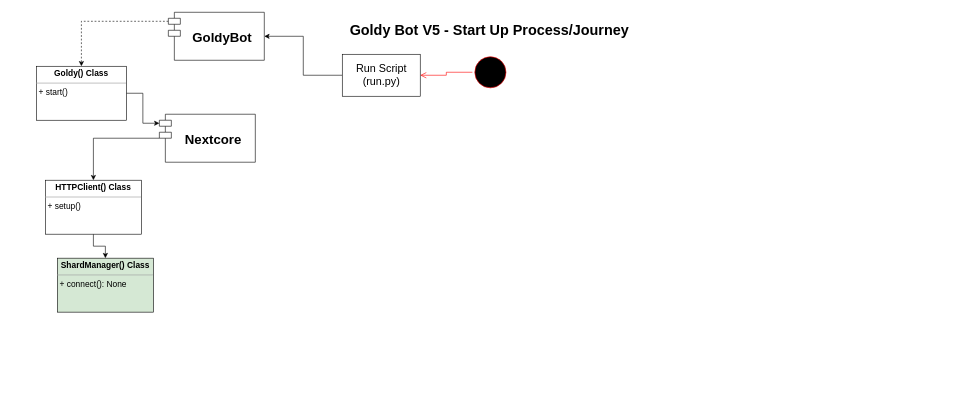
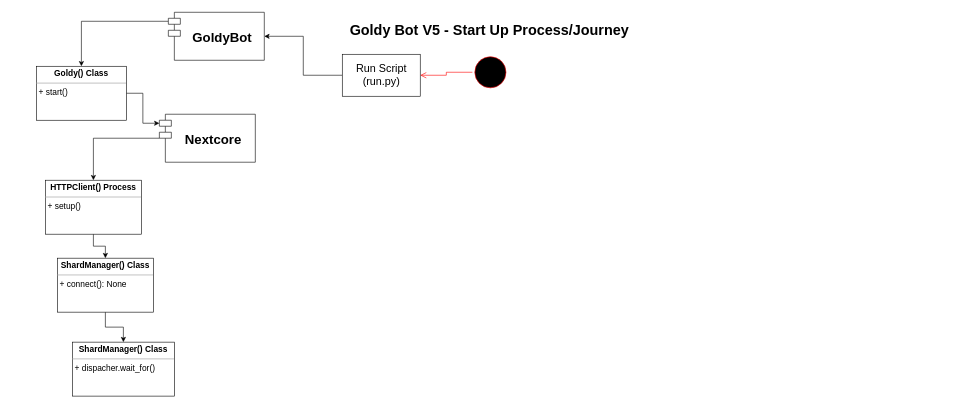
- <mxCell id="15" style="edgeStyle=orthogonalEdgeStyle;rounded=0;orthogonalLoop=1;jettySize=auto;html=1;exitX=0;exitY=0;exitDx=0;exitDy=15;exitPerimeter=0;entryX=0.5;entryY=0;entryDx=0;entryDy=0;fontSize=14;dashed=1;" edge="1" parent="1" source="16" target="4"><mxGeometry relative="1" as="geometry" /></mxCell>
+ <mxCell id="15" style="edgeStyle=orthogonalEdgeStyle;rounded=0;orthogonalLoop=1;jettySize=auto;html=1;exitX=0;exitY=0;exitDx=0;exitDy=15;exitPerimeter=0;entryX=0.5;entryY=0;entryDx=0;entryDy=0;fontSize=14;" edge="1" parent="1" source="16" target="4"><mxGeometry relative="1" as="geometry" /></mxCell>
- <mxCell id="10" value="&lt;p style=&quot;margin: 4px 0px 0px; text-align: center; font-size: 14px;&quot;&gt;&lt;b style=&quot;&quot;&gt;&lt;font style=&quot;font-size: 14px;&quot;&gt;HTTPClient() Class&lt;/font&gt;&lt;/b&gt;&lt;/p&gt;&lt;hr style=&quot;font-size: 14px;&quot; size=&quot;1&quot;&gt;&lt;p style=&quot;margin: 0px 0px 0px 4px; font-size: 14px;&quot;&gt;&lt;font style=&quot;font-size: 14px;&quot;&gt;+&amp;nbsp;setup&lt;span style=&quot;background-color: initial;&quot;&gt;()&lt;/span&gt;&lt;/font&gt;&lt;/p&gt;" style="verticalAlign=top;align=left;overflow=fill;fontSize=12;fontFamily=Helvetica;html=1;" vertex="1" parent="1"><mxGeometry x="75" y="300" width="160" height="90" as="geometry" /></mxCell>
+ <mxCell id="10" value="&lt;p style=&quot;margin: 4px 0px 0px; text-align: center; font-size: 14px;&quot;&gt;&lt;b style=&quot;&quot;&gt;&lt;font style=&quot;font-size: 14px;&quot;&gt;HTTPClient() Process&lt;/font&gt;&lt;/b&gt;&lt;/p&gt;&lt;hr style=&quot;font-size: 14px;&quot; size=&quot;1&quot;&gt;&lt;p style=&quot;margin: 0px 0px 0px 4px; font-size: 14px;&quot;&gt;&lt;font style=&quot;font-size: 14px;&quot;&gt;+&amp;nbsp;setup&lt;span style=&quot;background-color: initial;&quot;&gt;()&lt;/span&gt;&lt;/font&gt;&lt;/p&gt;" style="verticalAlign=top;align=left;overflow=fill;fontSize=12;fontFamily=Helvetica;html=1;" vertex="1" parent="1"><mxGeometry x="75" y="300" width="160" height="90" as="geometry" /></mxCell>
- <mxCell id="14" value="&lt;p style=&quot;margin: 4px 0px 0px; text-align: center; font-size: 14px;&quot;&gt;&lt;b style=&quot;&quot;&gt;&lt;font style=&quot;font-size: 14px;&quot;&gt;ShardManager() Class&lt;/font&gt;&lt;/b&gt;&lt;/p&gt;&lt;hr style=&quot;font-size: 14px;&quot; size=&quot;1&quot;&gt;&lt;p style=&quot;margin: 0px 0px 0px 4px; font-size: 14px;&quot;&gt;&lt;font style=&quot;font-size: 14px;&quot;&gt;+ connect&lt;span style=&quot;background-color: initial;&quot;&gt;(): None&lt;/span&gt;&lt;/font&gt;&lt;/p&gt;" style="verticalAlign=top;align=left;overflow=fill;fontSize=12;fontFamily=Helvetica;html=1;fillColor=#d5e8d4;" vertex="1" parent="1"><mxGeometry x="95" y="430" width="160" height="90" as="geometry" /></mxCell>
+ <mxCell id="14" value="&lt;p style=&quot;margin: 4px 0px 0px; text-align: center; font-size: 14px;&quot;&gt;&lt;b style=&quot;&quot;&gt;&lt;font style=&quot;font-size: 14px;&quot;&gt;ShardManager() Class&lt;/font&gt;&lt;/b&gt;&lt;/p&gt;&lt;hr style=&quot;font-size: 14px;&quot; size=&quot;1&quot;&gt;&lt;p style=&quot;margin: 0px 0px 0px 4px; font-size: 14px;&quot;&gt;&lt;font style=&quot;font-size: 14px;&quot;&gt;+ connect&lt;span style=&quot;background-color: initial;&quot;&gt;(): None&lt;/span&gt;&lt;/font&gt;&lt;/p&gt;" style="verticalAlign=top;align=left;overflow=fill;fontSize=12;fontFamily=Helvetica;html=1;" vertex="1" parent="1"><mxGeometry x="95" y="430" width="160" height="90" as="geometry" /></mxCell>
+ <mxCell id="13" style="edgeStyle=orthogonalEdgeStyle;rounded=0;orthogonalLoop=1;jettySize=auto;html=1;fontSize=22;" edge="1" parent="1" source="14" target="17"><mxGeometry relative="1" as="geometry" /></mxCell>
+ <mxCell id="17" value="&lt;p style=&quot;margin: 4px 0px 0px; text-align: center; font-size: 14px;&quot;&gt;&lt;b style=&quot;&quot;&gt;&lt;font style=&quot;font-size: 14px;&quot;&gt;ShardManager() Class&lt;/font&gt;&lt;/b&gt;&lt;/p&gt;&lt;hr style=&quot;font-size: 14px;&quot; size=&quot;1&quot;&gt;&lt;p style=&quot;margin: 0px 0px 0px 4px; font-size: 14px;&quot;&gt;&lt;font style=&quot;font-size: 14px;&quot;&gt;+&amp;nbsp;dispacher.wait_for()&lt;/font&gt;&lt;/p&gt;" style="verticalAlign=top;align=left;overflow=fill;fontSize=12;fontFamily=Helvetica;html=1;" vertex="1" parent="1"><mxGeometry x="120" y="570" width="170" height="90" as="geometry" /></mxCell>
